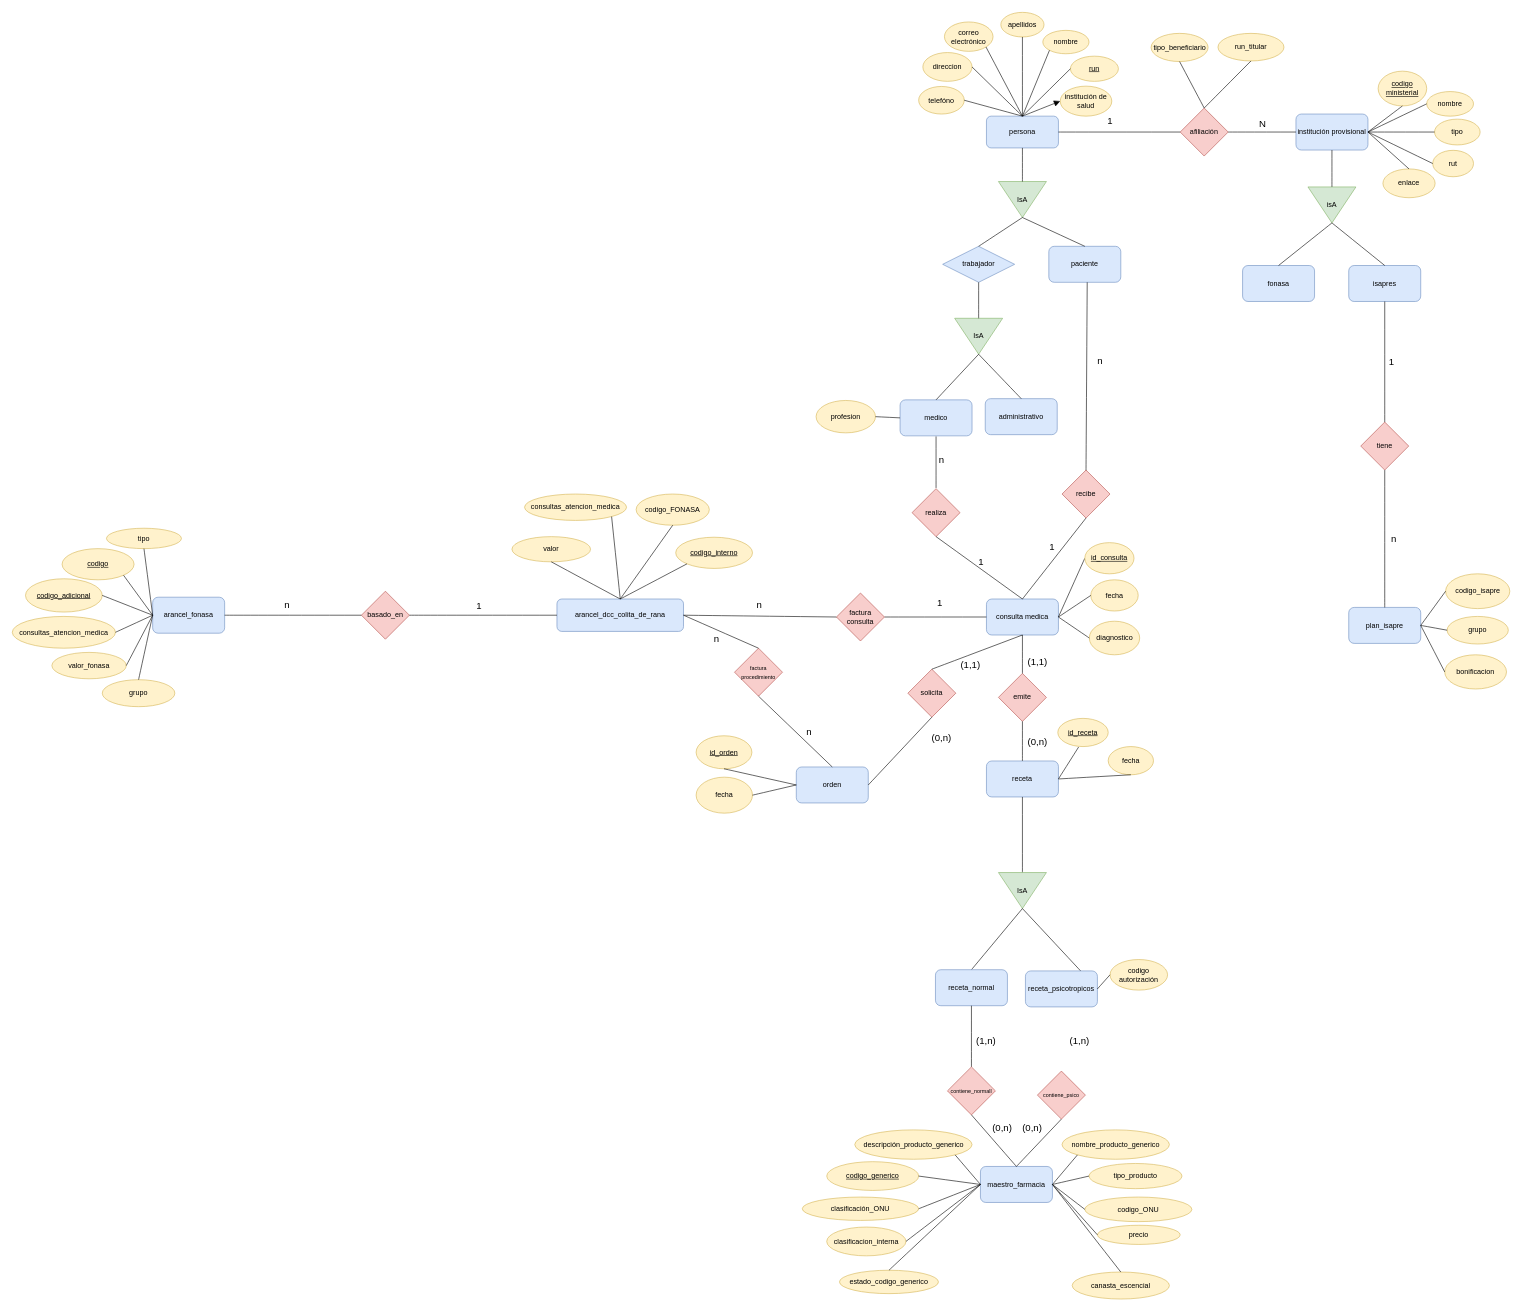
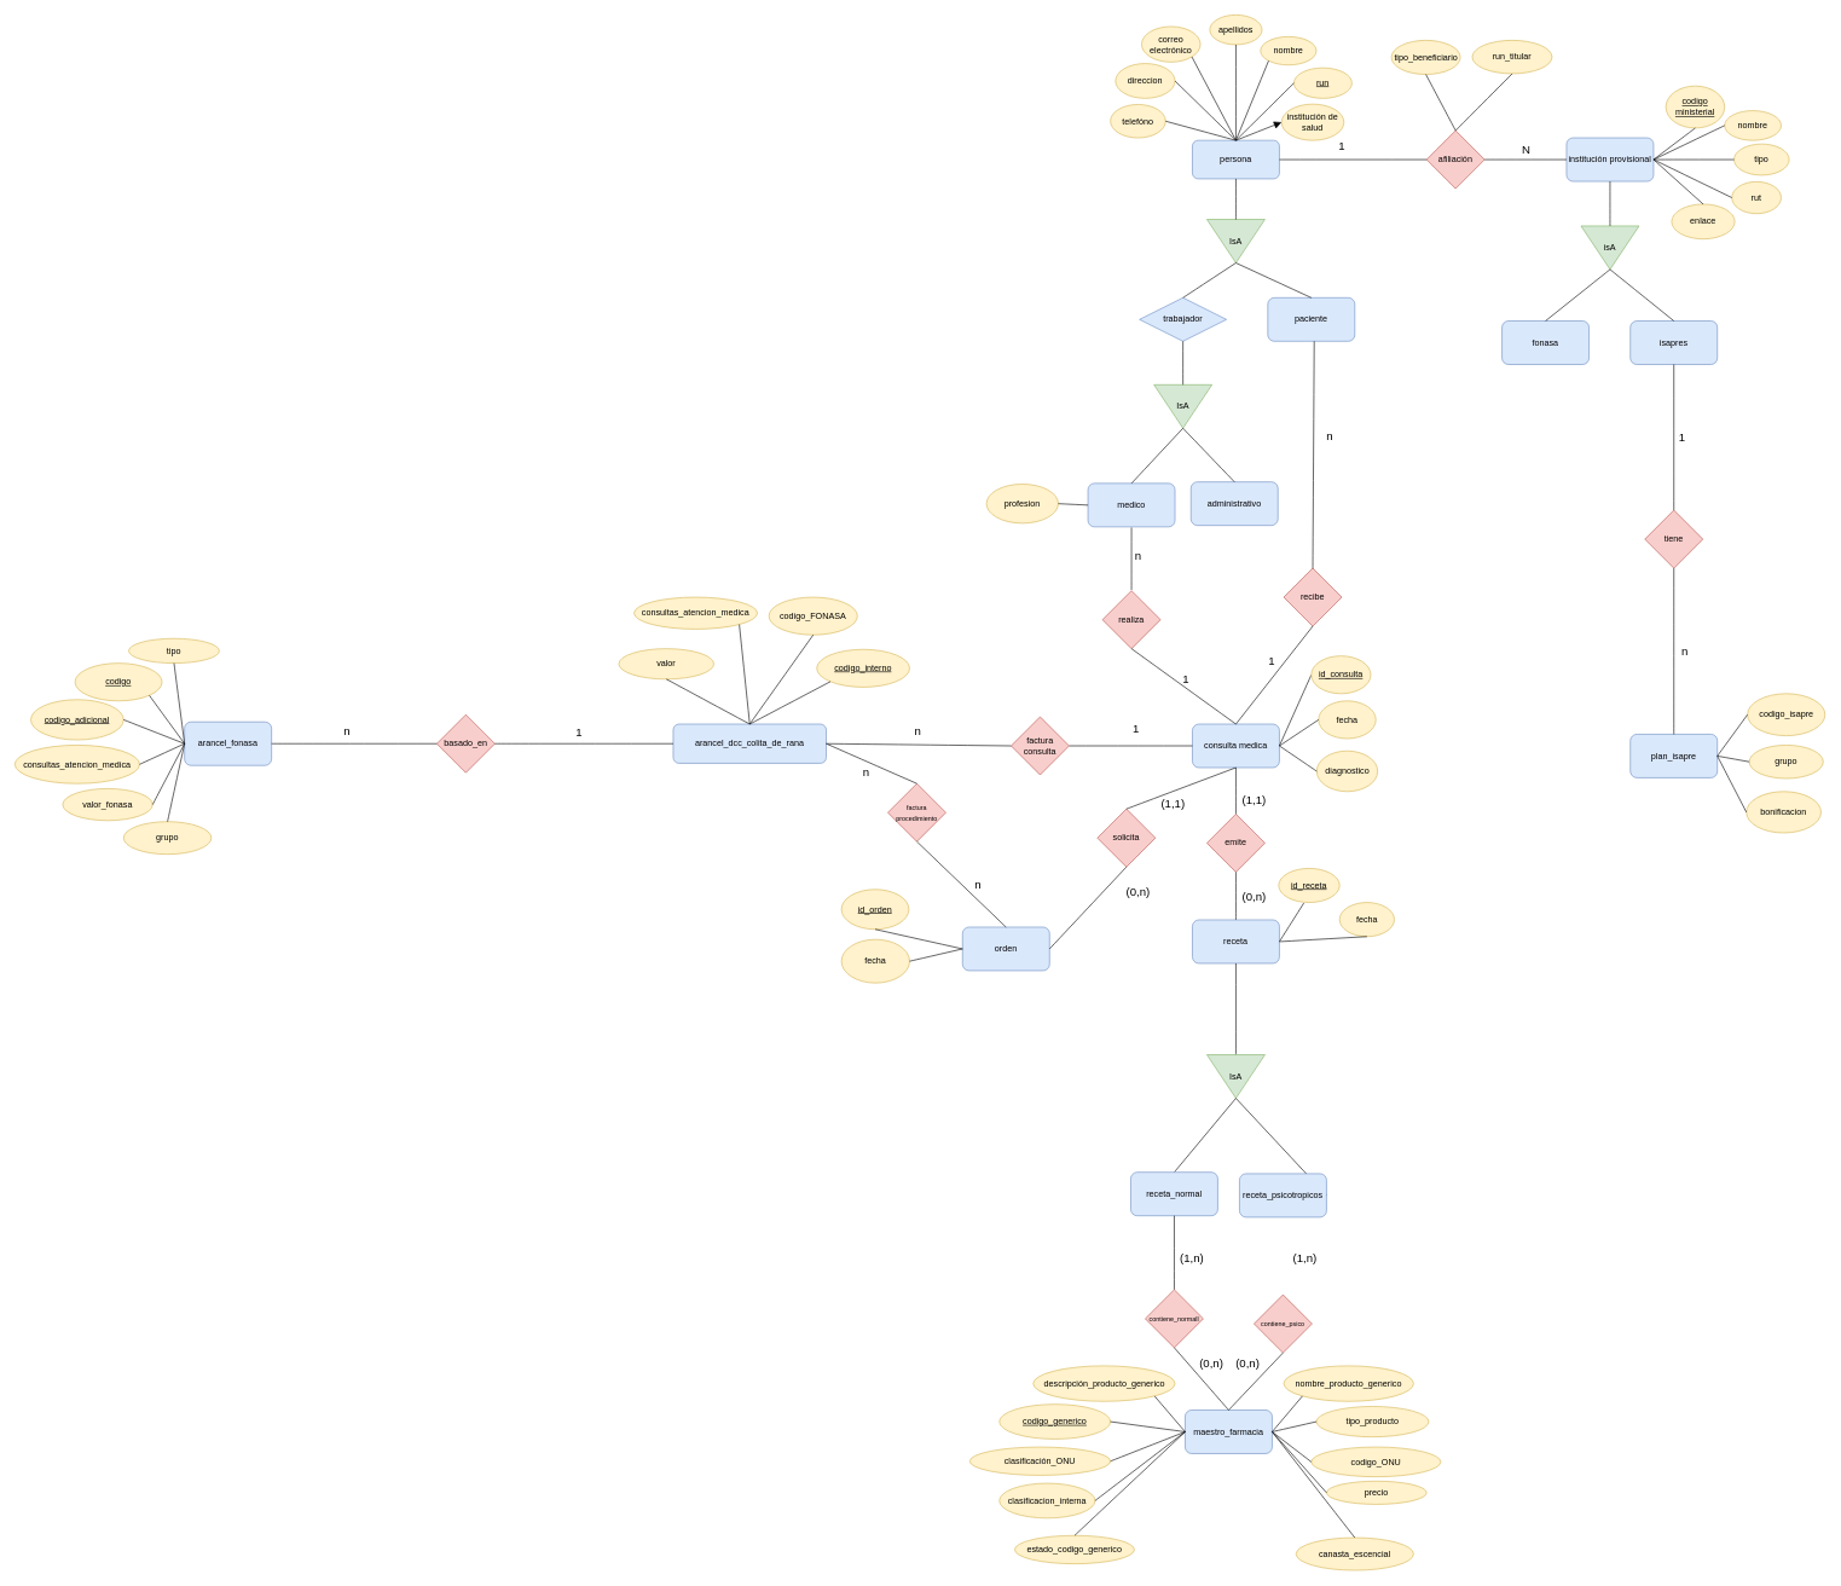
- <mxCell id="100" value="codigo autorización" style="ellipse;whiteSpace=wrap;html=1;fillColor=#fff2cc;strokeColor=#d6b656;" vertex="1" parent="1"><mxGeometry x="1850" y="1599" width="96" height="51" as="geometry" /></mxCell>
- <mxCell id="101" value="" style="endArrow=none;html=1;rounded=0;fontSize=12;startSize=8;endSize=8;curved=1;entryX=0;entryY=0.5;entryDx=0;entryDy=0;exitX=1;exitY=0.5;exitDx=0;exitDy=0;" edge="1" parent="1" source="99" target="100"><mxGeometry width="50" height="50" relative="1" as="geometry"><mxPoint x="1360" y="1667" as="sourcePoint" /><mxPoint x="1382" y="1713" as="targetPoint" /></mxGeometry></mxCell>
